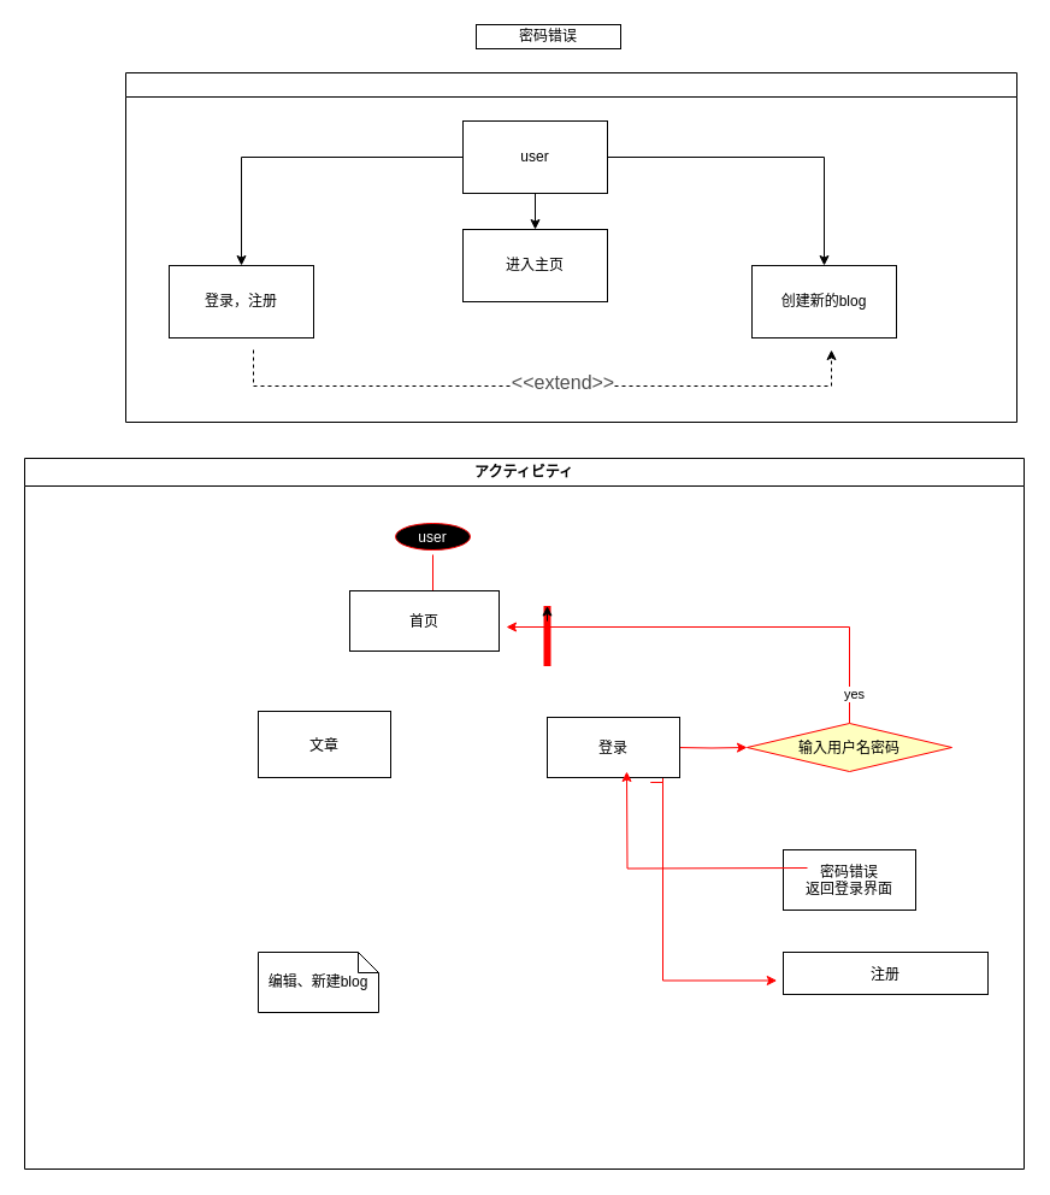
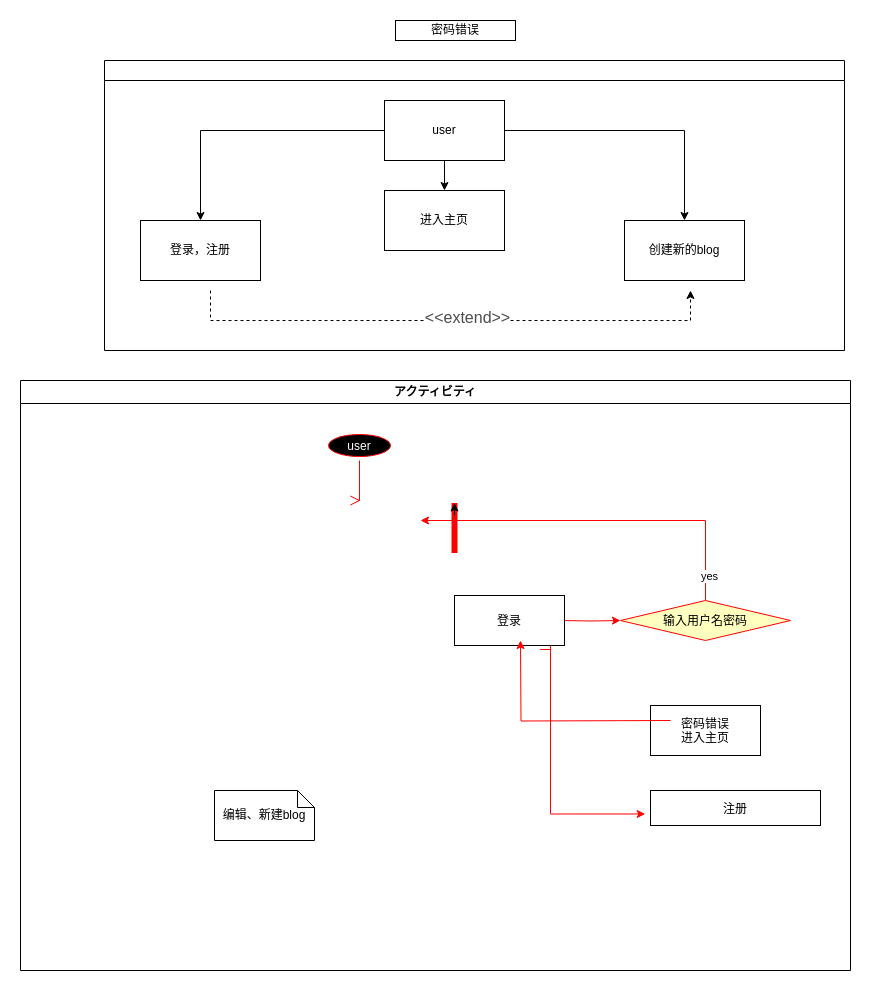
- <mxCell id="14" value="首页" style="" vertex="1" parent="11"><mxGeometry x="270" y="110" width="124" height="50" as="geometry" /></mxCell>
- <mxCell id="18" value="文章" style="" vertex="1" parent="11"><mxGeometry x="194" y="210" width="110" height="55" as="geometry" /></mxCell>
- <mxCell id="22" value="密码错误&#10;返回登录界面" style="" vertex="1" parent="11"><mxGeometry x="630" y="325" width="110" height="50" as="geometry" /></mxCell>
+ <mxCell id="22" value="密码错误&#10;进入主页" style="" vertex="1" parent="11"><mxGeometry x="630" y="325" width="110" height="50" as="geometry" /></mxCell>
